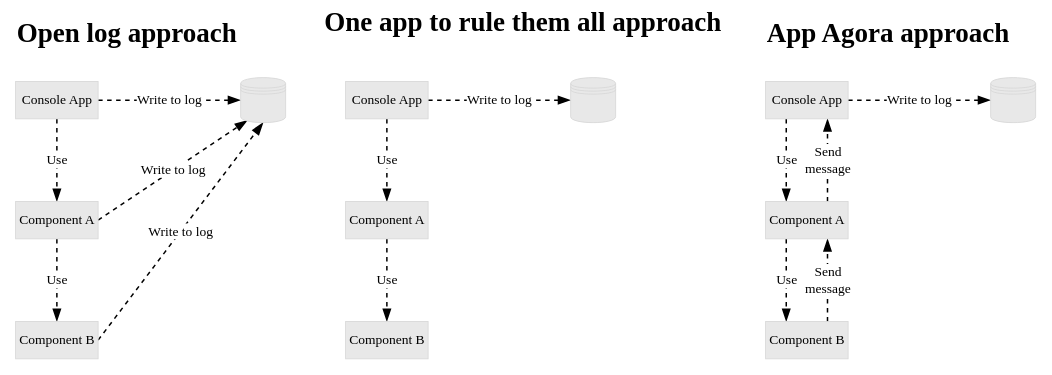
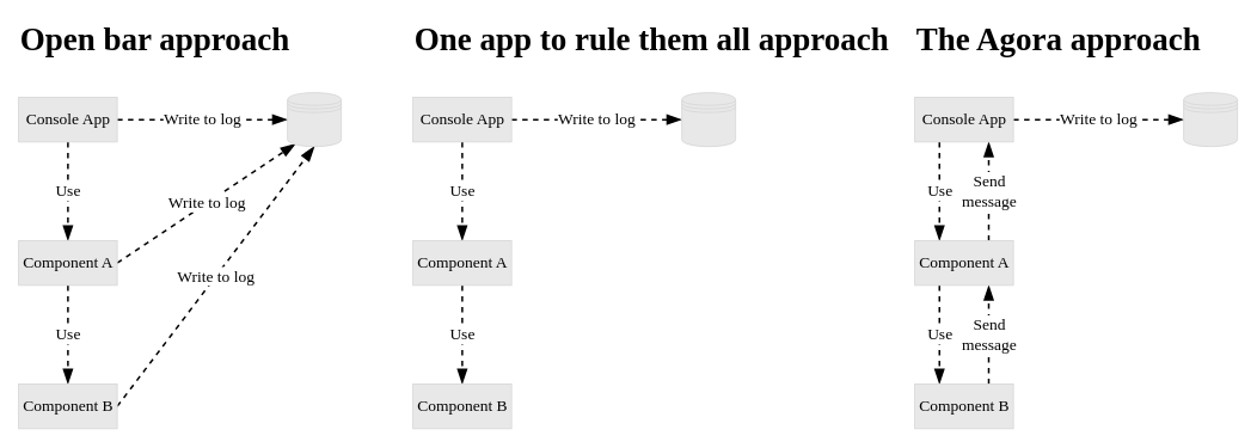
- <mxCell id="19" value="One app to rule them all approach&lt;br&gt;" style="text;html=1;resizable=0;points=[];autosize=1;align=left;verticalAlign=top;spacingTop=-4;fontSize=36;fontFamily=Calibri;fontStyle=1" vertex="1" parent="1"><mxGeometry x="430" y="5" width="520" height="40" as="geometry" /></mxCell>
+ <mxCell id="19" value="One app to rule them all approach&lt;br&gt;" style="text;html=1;resizable=0;points=[];autosize=1;align=left;verticalAlign=top;spacingTop=-4;fontSize=36;fontFamily=Calibri;fontStyle=1" vertex="1" parent="1"><mxGeometry x="460" y="20" width="520" height="40" as="geometry" /></mxCell>
- <mxCell id="11" value="Open log approach&lt;br&gt;" style="text;html=1;resizable=0;points=[];autosize=1;align=left;verticalAlign=top;spacingTop=-4;fontSize=36;fontFamily=Calibri;fontStyle=1" vertex="1" parent="1"><mxGeometry x="20" y="20" width="300" height="40" as="geometry" /></mxCell>
+ <mxCell id="11" value="Open bar approach&lt;br&gt;" style="text;html=1;resizable=0;points=[];autosize=1;align=left;verticalAlign=top;spacingTop=-4;fontSize=36;fontFamily=Calibri;fontStyle=1" vertex="1" parent="1"><mxGeometry x="20" y="20" width="300" height="40" as="geometry" /></mxCell>
- <mxCell id="23" value="App Agora approach&lt;br&gt;" style="text;html=1;resizable=0;points=[];autosize=1;align=left;verticalAlign=top;spacingTop=-4;fontSize=36;fontFamily=Calibri;fontStyle=1" vertex="1" parent="1"><mxGeometry x="1020" y="20" width="310" height="40" as="geometry" /></mxCell>
+ <mxCell id="23" value="The Agora approach&lt;br&gt;" style="text;html=1;resizable=0;points=[];autosize=1;align=left;verticalAlign=top;spacingTop=-4;fontSize=36;fontFamily=Calibri;fontStyle=1" vertex="1" parent="1"><mxGeometry x="1020" y="20" width="310" height="40" as="geometry" /></mxCell>
